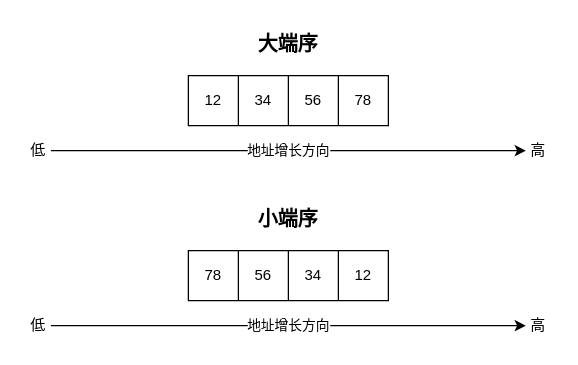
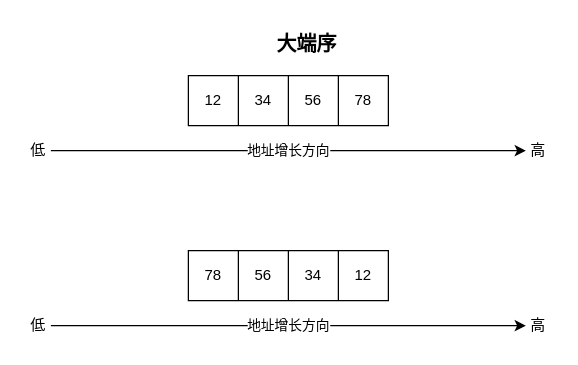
- <mxCell id="11" value="&lt;b style=&quot;font-size: 16px;&quot;&gt;大端序&lt;/b&gt;" style="text;html=1;strokeColor=none;fillColor=none;align=center;verticalAlign=middle;whiteSpace=wrap;rounded=0;fontSize=16;" parent="1" vertex="1"><mxGeometry x="200" y="20" width="60" height="30" as="geometry" /></mxCell>
+ <mxCell id="11" value="&lt;b style=&quot;font-size: 16px;&quot;&gt;大端序&lt;/b&gt;" style="text;html=1;strokeColor=none;fillColor=none;align=center;verticalAlign=middle;whiteSpace=wrap;rounded=0;fontSize=16;" parent="1" vertex="1"><mxGeometry x="215" y="20" width="60" height="30" as="geometry" /></mxCell>
- <mxCell id="21" value="&lt;b style=&quot;font-size: 16px&quot;&gt;小端序&lt;/b&gt;" style="text;html=1;strokeColor=none;fillColor=none;align=center;verticalAlign=middle;whiteSpace=wrap;rounded=0;fontSize=16;" parent="1" vertex="1"><mxGeometry x="200" y="160" width="60" height="30" as="geometry" /></mxCell>
